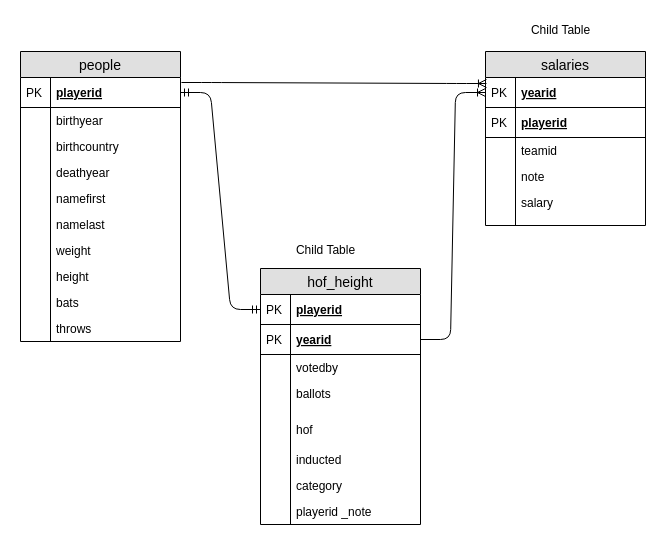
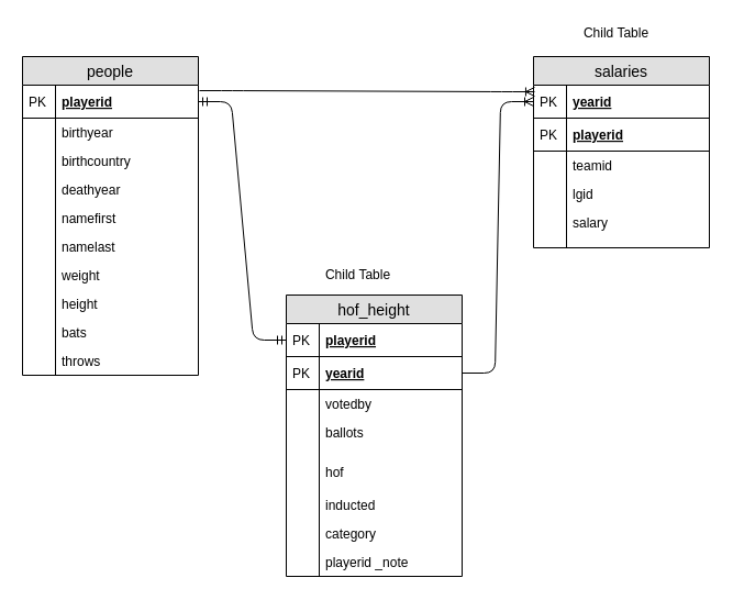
- <mxCell id="30" value="note" style="shape=partialRectangle;top=0;left=0;right=0;bottom=0;align=left;verticalAlign=top;fillColor=none;spacingLeft=34;spacingRight=4;overflow=hidden;rotatable=0;points=[[0,0.5],[1,0.5]];portConstraint=eastwest;dropTarget=0;fontSize=12;" parent="23" vertex="1"><mxGeometry y="112" width="160" height="26" as="geometry" /></mxCell>
+ <mxCell id="30" value="lgid" style="shape=partialRectangle;top=0;left=0;right=0;bottom=0;align=left;verticalAlign=top;fillColor=none;spacingLeft=34;spacingRight=4;overflow=hidden;rotatable=0;points=[[0,0.5],[1,0.5]];portConstraint=eastwest;dropTarget=0;fontSize=12;" parent="23" vertex="1"><mxGeometry y="112" width="160" height="26" as="geometry" /></mxCell>
